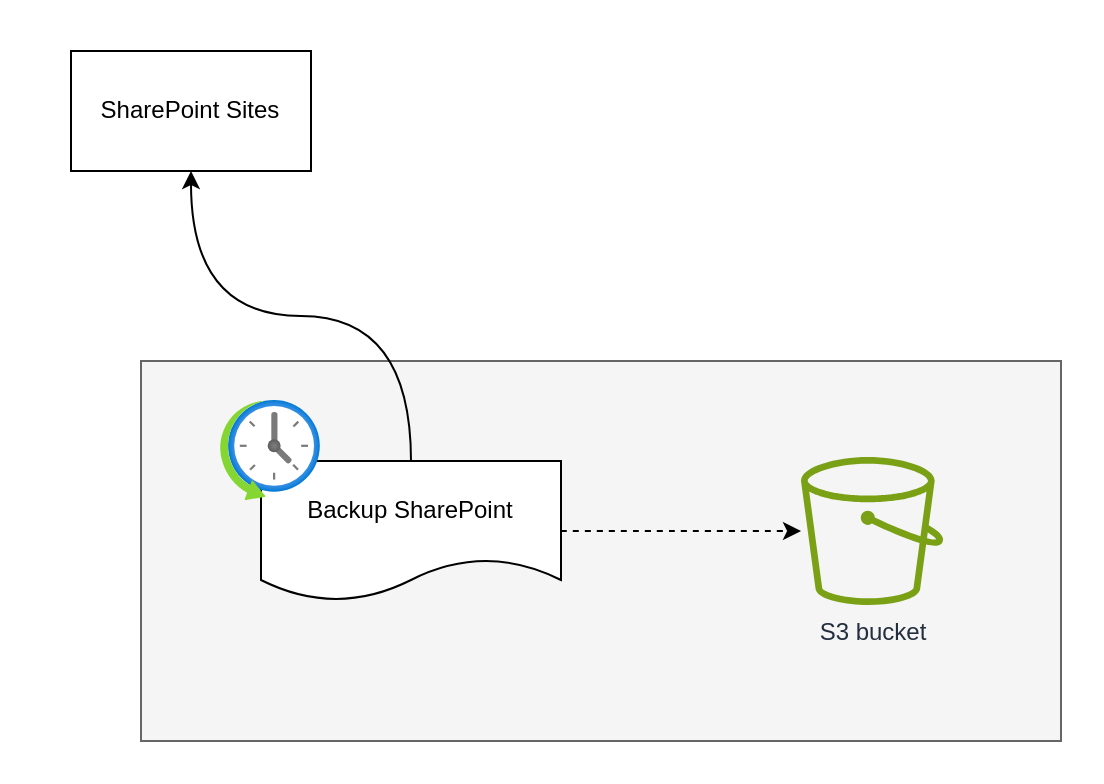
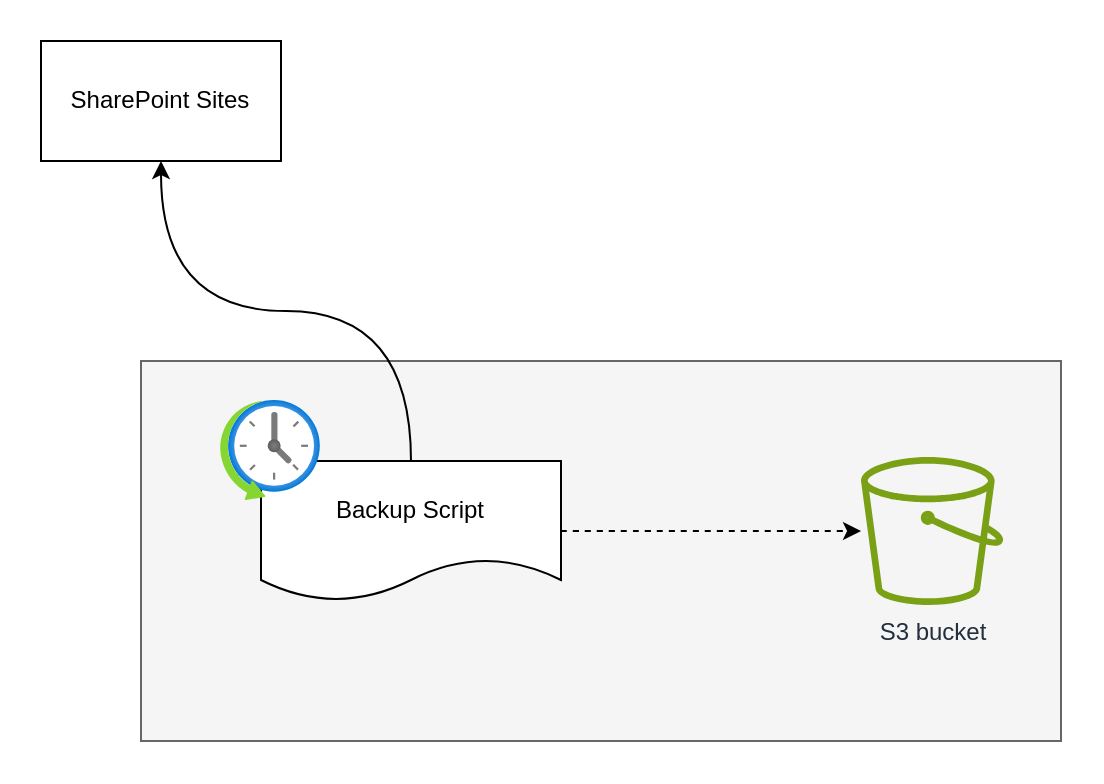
- <mxCell id="3" value="SharePoint Sites" style="rounded=0;whiteSpace=wrap;html=1;" vertex="1" parent="1"><mxGeometry x="35" y="25" width="120" height="60" as="geometry" /></mxCell>
+ <mxCell id="3" value="SharePoint Sites" style="rounded=0;whiteSpace=wrap;html=1;" vertex="1" parent="1"><mxGeometry x="20" y="20" width="120" height="60" as="geometry" /></mxCell>
- <mxCell id="5" value="Backup SharePoint" style="shape=document;whiteSpace=wrap;html=1;boundedLbl=1;" vertex="1" parent="1"><mxGeometry x="130" y="230" width="150" height="70" as="geometry" /></mxCell>
+ <mxCell id="5" value="Backup Script" style="shape=document;whiteSpace=wrap;html=1;boundedLbl=1;" vertex="1" parent="1"><mxGeometry x="130" y="230" width="150" height="70" as="geometry" /></mxCell>
- <mxCell id="7" value="S3 bucket" style="sketch=0;outlineConnect=0;fontColor=#232F3E;gradientColor=none;fillColor=#7AA116;strokeColor=none;dashed=0;verticalLabelPosition=bottom;verticalAlign=top;align=center;html=1;fontSize=12;fontStyle=0;aspect=fixed;pointerEvents=1;shape=mxgraph.aws4.bucket;" vertex="1" parent="1"><mxGeometry x="400" y="228" width="71.15" height="74" as="geometry" /></mxCell>
+ <mxCell id="7" value="S3 bucket" style="sketch=0;outlineConnect=0;fontColor=#232F3E;gradientColor=none;fillColor=#7AA116;strokeColor=none;dashed=0;verticalLabelPosition=bottom;verticalAlign=top;align=center;html=1;fontSize=12;fontStyle=0;aspect=fixed;pointerEvents=1;shape=mxgraph.aws4.bucket;" vertex="1" parent="1"><mxGeometry x="430" y="228" width="71.15" height="74" as="geometry" /></mxCell>
